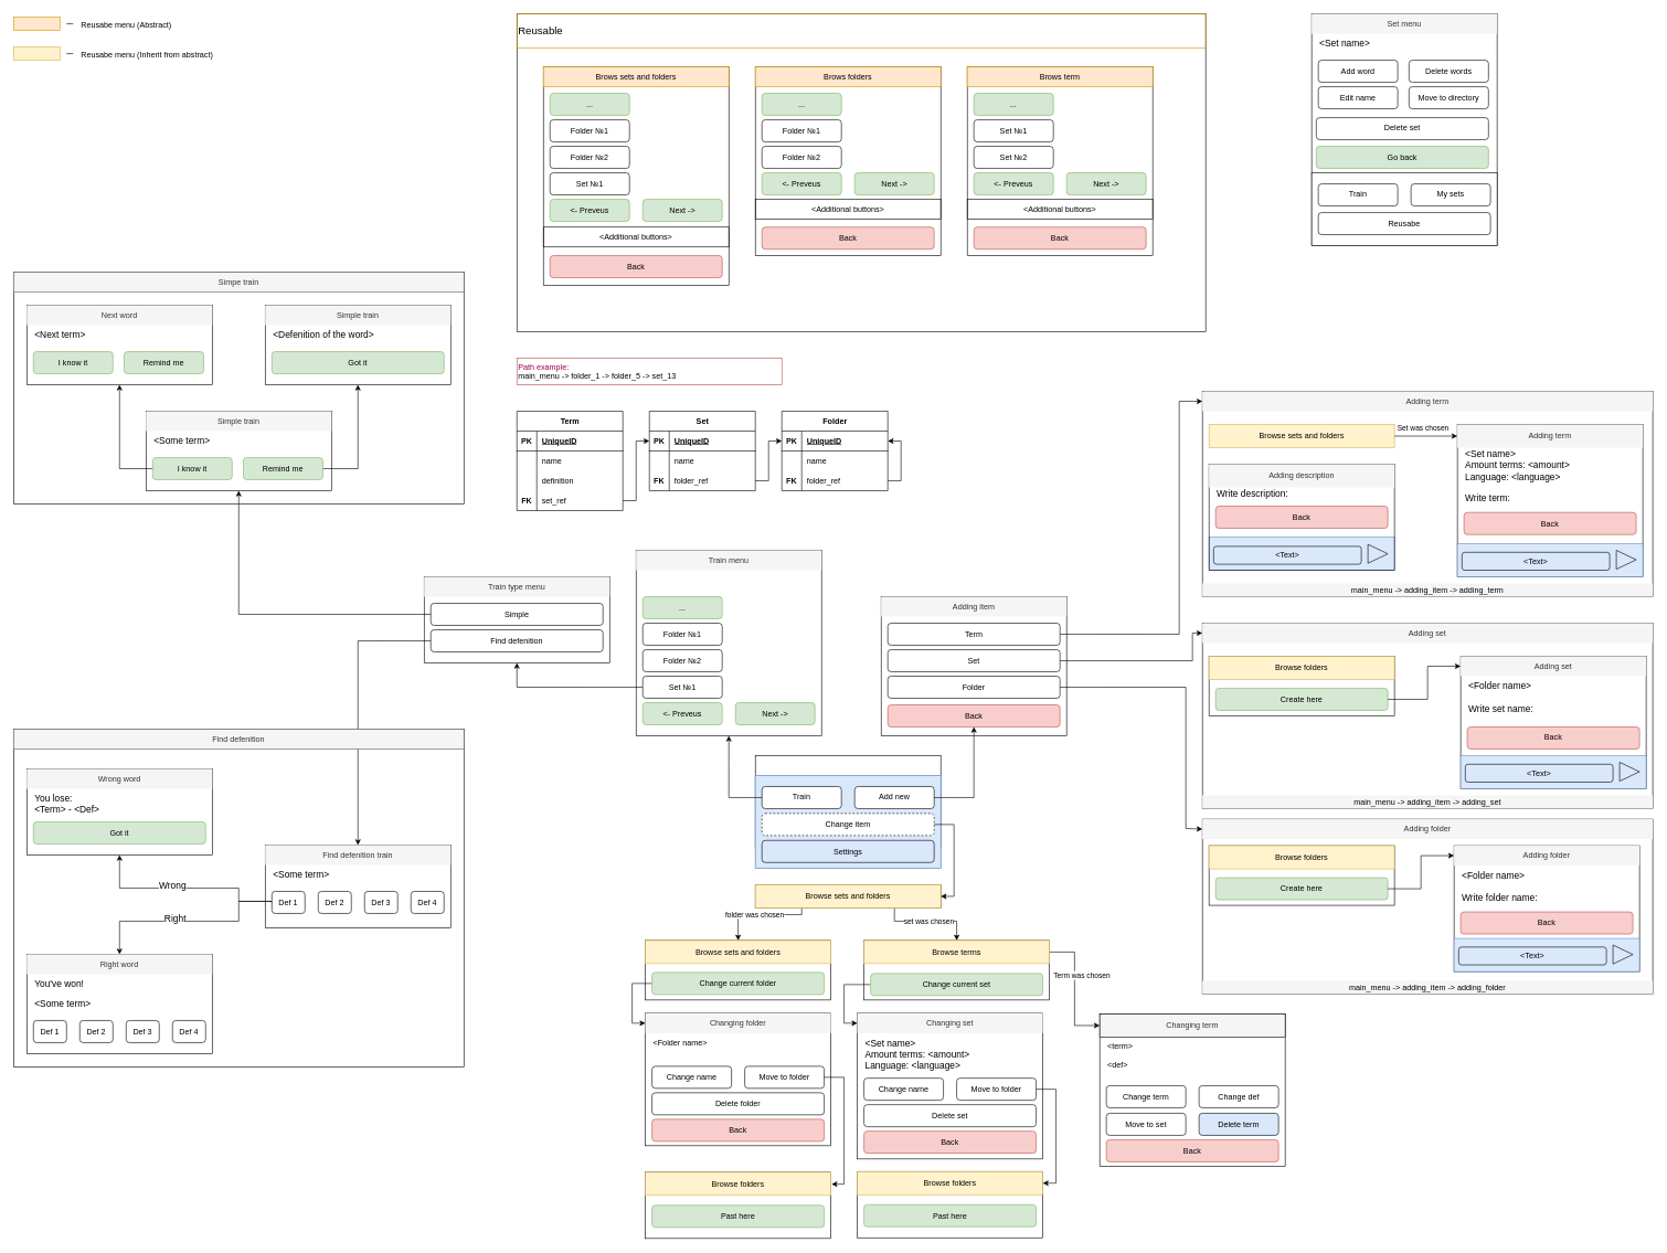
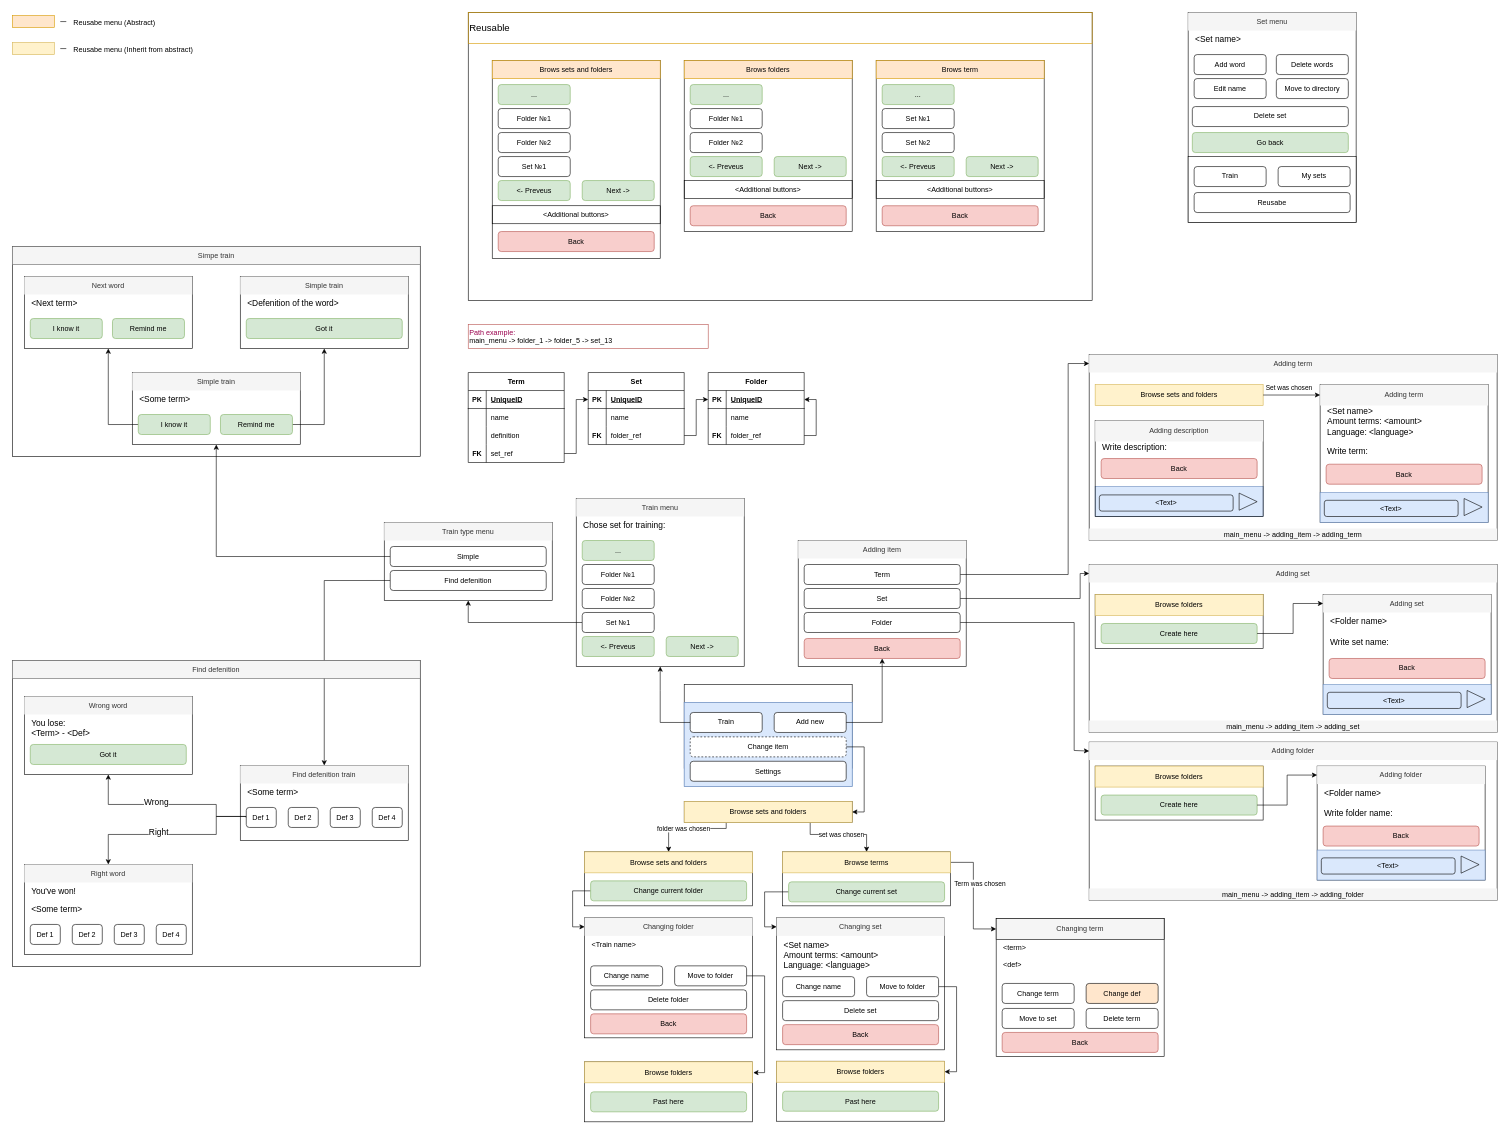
+ <mxCell id="31" value="Chose set for training:" style="text;html=1;strokeColor=none;fillColor=none;align=left;verticalAlign=top;whiteSpace=wrap;rounded=0;fontSize=14;" parent="22" vertex="1"><mxGeometry x="10" y="30" width="260" height="40" as="geometry" /></mxCell>
- <mxCell id="16" value="Settings" style="rounded=1;whiteSpace=wrap;html=1;fillColor=#dae8fc;" parent="14" vertex="1"><mxGeometry x="10" y="98" width="260" height="33.33" as="geometry" /></mxCell>
+ <mxCell id="16" value="Settings" style="rounded=1;whiteSpace=wrap;html=1;" parent="14" vertex="1"><mxGeometry x="10" y="98" width="260" height="33.33" as="geometry" /></mxCell>
- <mxCell id="103" value="&amp;lt;Folder name&amp;gt;" style="text;html=1;strokeColor=none;fillColor=none;align=left;verticalAlign=middle;whiteSpace=wrap;rounded=0;" parent="98" vertex="1"><mxGeometry x="10" y="30" width="100" height="30" as="geometry" /></mxCell>
+ <mxCell id="103" value="&amp;lt;Train name&amp;gt;" style="text;html=1;strokeColor=none;fillColor=none;align=left;verticalAlign=middle;whiteSpace=wrap;rounded=0;" parent="98" vertex="1"><mxGeometry x="10" y="30" width="100" height="30" as="geometry" /></mxCell>
- <mxCell id="94" value="Change def" style="rounded=1;whiteSpace=wrap;html=1;" parent="88" vertex="1"><mxGeometry x="150" y="108.33" width="120" height="33.33" as="geometry" /></mxCell>
+ <mxCell id="94" value="Change def" style="rounded=1;whiteSpace=wrap;html=1;fillColor=#ffe6cc;" parent="88" vertex="1"><mxGeometry x="150" y="108.33" width="120" height="33.33" as="geometry" /></mxCell>
- <mxCell id="95" value="Delete term" style="rounded=1;whiteSpace=wrap;html=1;fillColor=#dae8fc;" parent="88" vertex="1"><mxGeometry x="150" y="150" width="120" height="33.33" as="geometry" /></mxCell>
+ <mxCell id="95" value="Delete term" style="rounded=1;whiteSpace=wrap;html=1;" parent="88" vertex="1"><mxGeometry x="150" y="150" width="120" height="33.33" as="geometry" /></mxCell>
